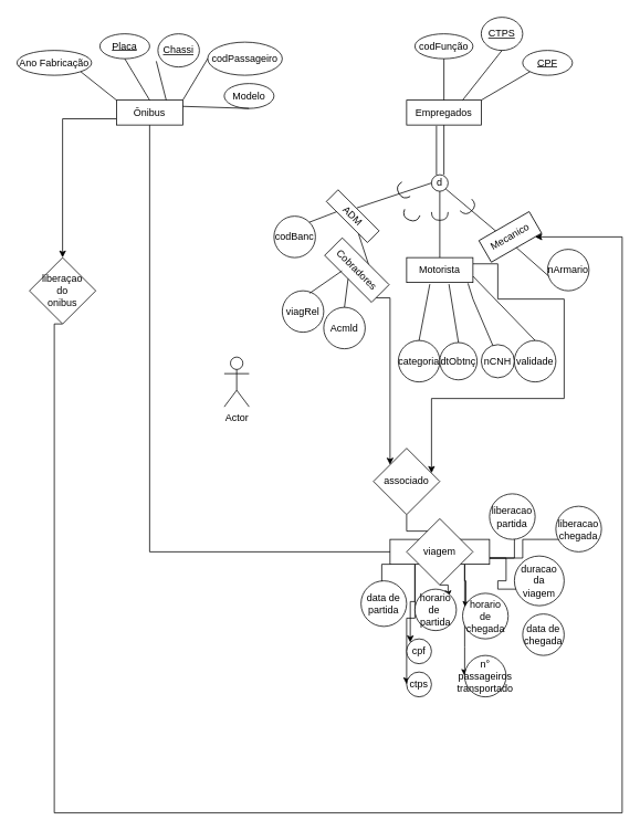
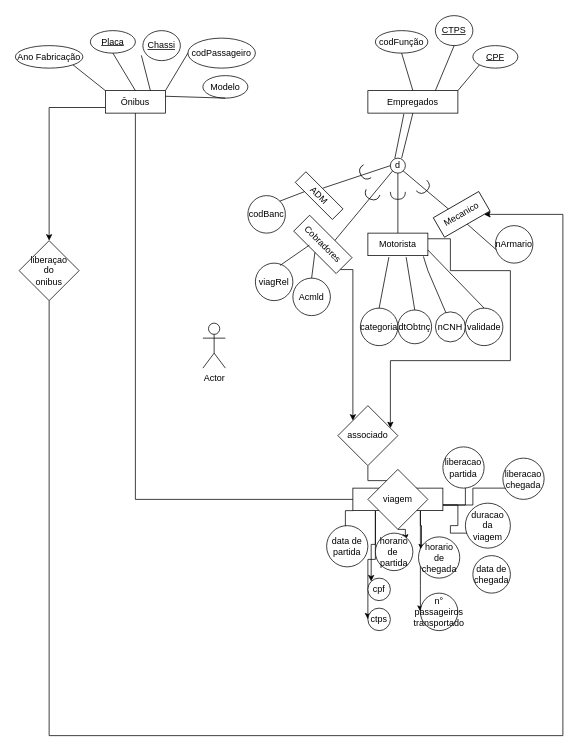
- <mxCell id="15" value="Empregados" style="rounded=0;whiteSpace=wrap;html=1;" parent="1" vertex="1"><mxGeometry x="490" y="120" width="90" height="30" as="geometry" /></mxCell>
+ <mxCell id="15" value="Empregados" style="rounded=0;whiteSpace=wrap;html=1;" parent="1" vertex="1"><mxGeometry x="490" y="120" width="120" height="30" as="geometry" /></mxCell>
- <mxCell id="29" value="" style="endArrow=none;html=1;rounded=0;exitX=0.597;exitY=0.052;exitDx=0;exitDy=0;exitPerimeter=0;" parent="1" source="37" target="34" edge="1"><mxGeometry width="50" height="50" relative="1" as="geometry"><mxPoint x="470" y="290" as="sourcePoint" /><mxPoint x="400" y="190" as="targetPoint" /></mxGeometry></mxCell>
+ <mxCell id="29" value="" style="endArrow=none;html=1;rounded=0;entryX=0;entryY=1;entryDx=0;entryDy=0;exitX=0.597;exitY=0.052;exitDx=0;exitDy=0;exitPerimeter=0;" parent="1" source="37" target="25" edge="1"><mxGeometry width="50" height="50" relative="1" as="geometry"><mxPoint x="470" y="290" as="sourcePoint" /><mxPoint x="400" y="190" as="targetPoint" /></mxGeometry></mxCell>
- <mxCell id="80" value="liberaçao&lt;br&gt;do&lt;br&gt;onibus" style="rhombus;whiteSpace=wrap;html=1;" vertex="1" parent="1"><mxGeometry x="35" y="310" width="80" height="80" as="geometry" /></mxCell>
+ <mxCell id="80" value="liberaçao&lt;br&gt;do&lt;br&gt;onibus" style="rhombus;whiteSpace=wrap;html=1;" vertex="1" parent="1"><mxGeometry x="25" y="320" width="80" height="80" as="geometry" /></mxCell>
